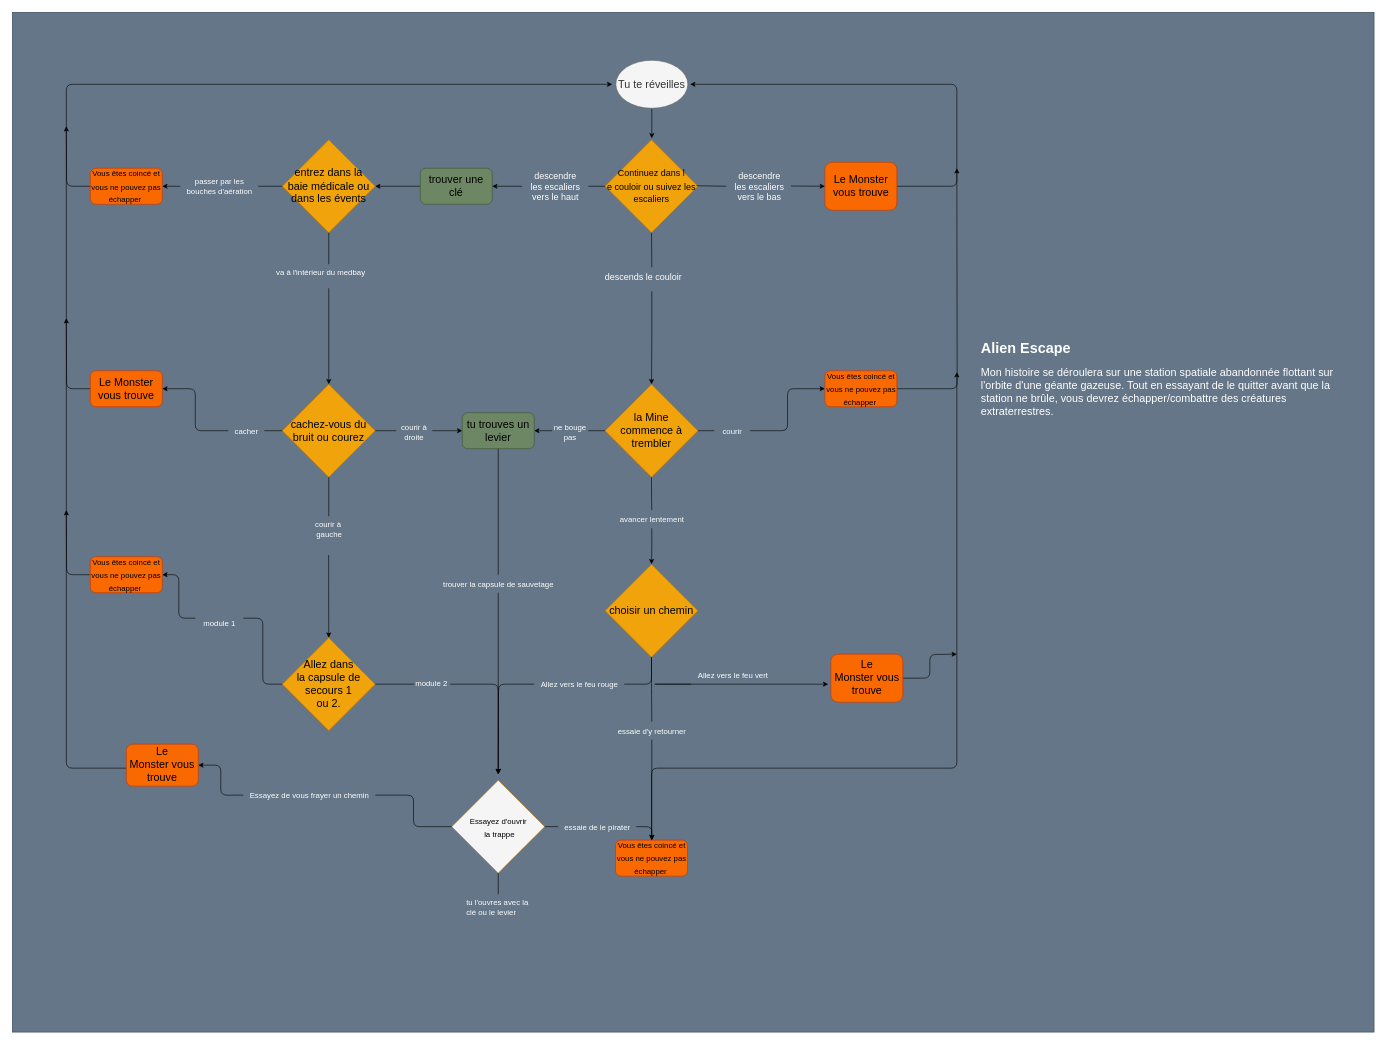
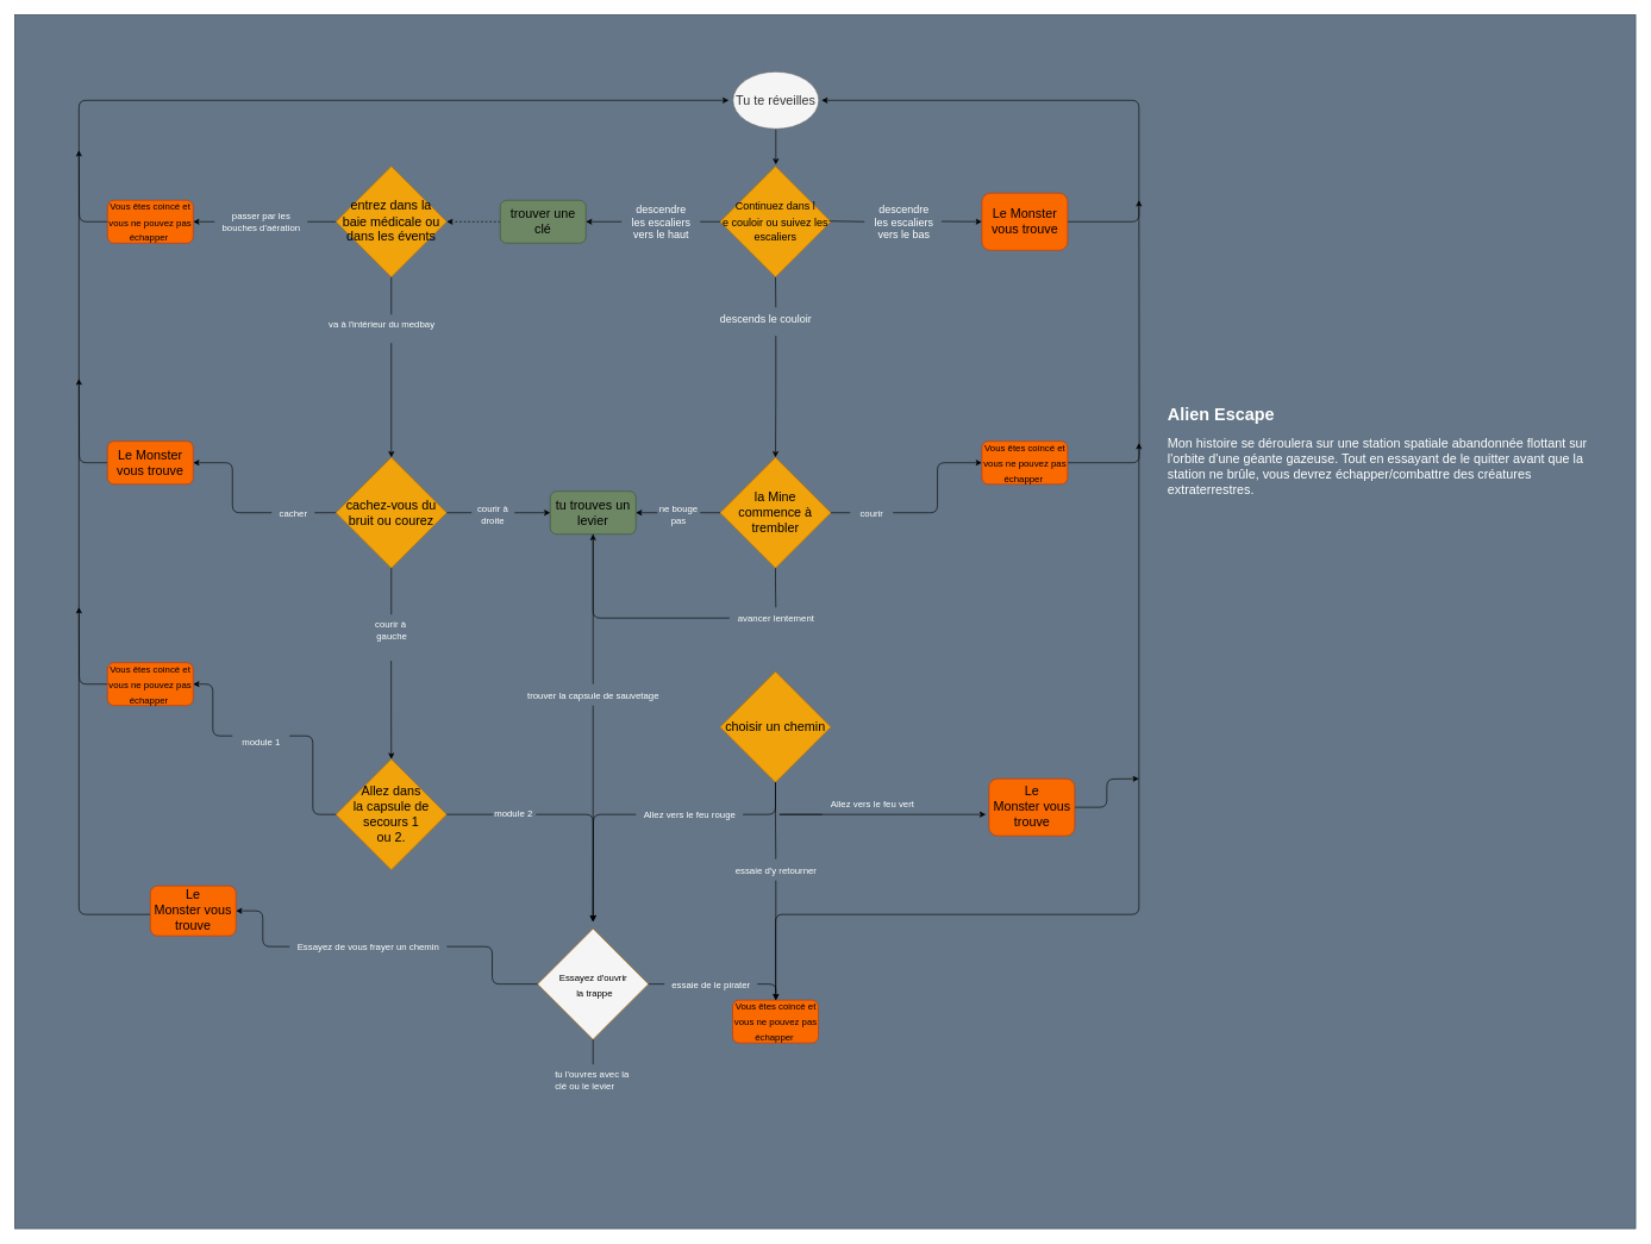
- <mxCell id="4" style="edgeStyle=orthogonalEdgeStyle;html=1;fontSize=18;fontColor=#000000;" parent="1" source="5" target="18" edge="1"><mxGeometry relative="1" as="geometry" /></mxCell>
+ <mxCell id="4" style="edgeStyle=orthogonalEdgeStyle;html=1;fontSize=18;fontColor=#000000;dashed=1;" parent="1" source="5" target="18" edge="1"><mxGeometry relative="1" as="geometry" /></mxCell>
- <mxCell id="56" value="descends le couloir" style="text;whiteSpace=wrap;html=1;fontSize=15;fontColor=#FFFFFF;" parent="1" vertex="1"><mxGeometry x="1006" y="445" width="160" height="40" as="geometry" /></mxCell>
+ <mxCell id="56" value="descends le couloir" style="text;whiteSpace=wrap;html=1;fontSize=15;fontColor=#FFFFFF;" parent="1" vertex="1"><mxGeometry x="1006" y="430" width="160" height="40" as="geometry" /></mxCell>
- <mxCell id="15" style="edgeStyle=orthogonalEdgeStyle;html=1;entryX=0.5;entryY=0;entryDx=0;entryDy=0;fontSize=13;fontColor=#FFFFFF;startArrow=none;" parent="1" source="72" target="34" edge="1"><mxGeometry relative="1" as="geometry" /></mxCell>
+ <mxCell id="15" style="edgeStyle=orthogonalEdgeStyle;html=1;fontSize=13;fontColor=#FFFFFF;startArrow=none;" parent="1" source="72" target="30" edge="1"><mxGeometry relative="1" as="geometry" /></mxCell>
